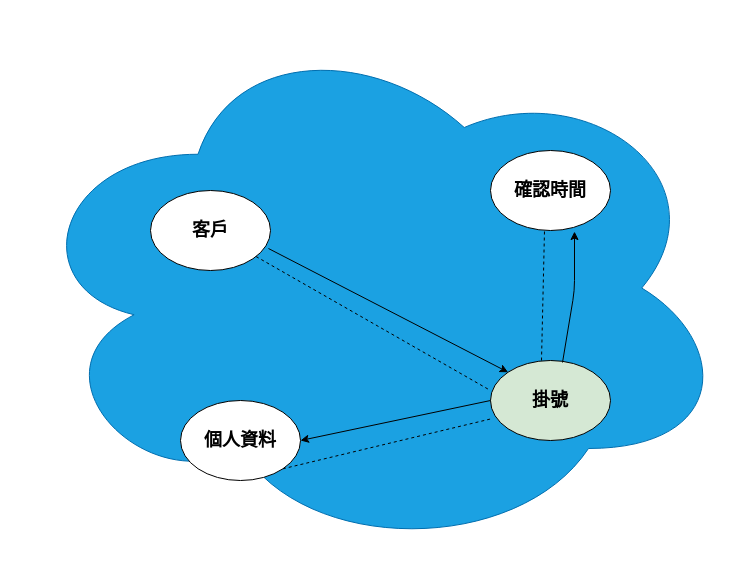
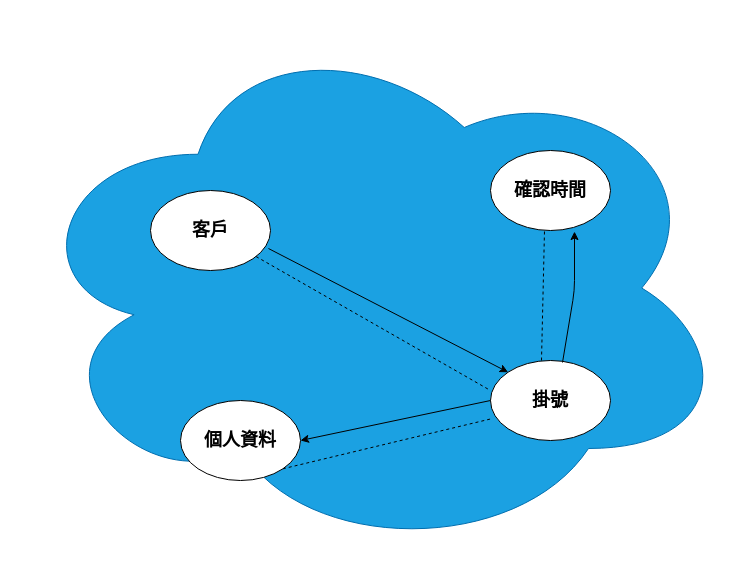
- <mxCell id="5" value="&lt;h2&gt;掛號&lt;/h2&gt;" style="ellipse;whiteSpace=wrap;html=1;fillColor=#d5e8d4;" parent="1" vertex="1"><mxGeometry x="490" y="360" width="120" height="80" as="geometry" /></mxCell>
+ <mxCell id="5" value="&lt;h2&gt;掛號&lt;/h2&gt;" style="ellipse;whiteSpace=wrap;html=1;" parent="1" vertex="1"><mxGeometry x="490" y="360" width="120" height="80" as="geometry" /></mxCell>
